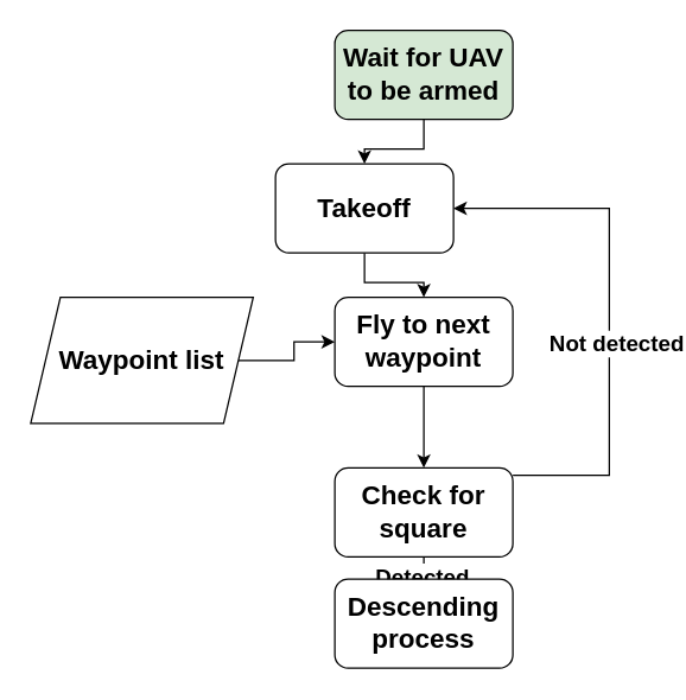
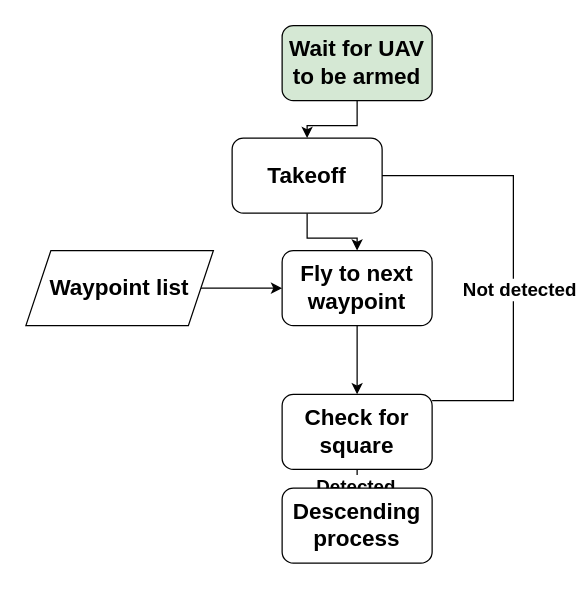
- <mxCell id="10" style="edgeStyle=orthogonalEdgeStyle;rounded=0;orthogonalLoop=1;jettySize=auto;html=1;entryX=1;entryY=0.5;entryDx=0;entryDy=0;" parent="1" source="14" target="3" edge="1"><mxGeometry relative="1" as="geometry"><Array as="points"><mxPoint x="410" y="320" /><mxPoint x="410" y="140" /></Array></mxGeometry></mxCell>
+ <mxCell id="10" style="edgeStyle=orthogonalEdgeStyle;rounded=0;orthogonalLoop=1;jettySize=auto;html=1;entryX=1;entryY=0.5;entryDx=0;entryDy=0;endArrow=none;" parent="1" source="14" target="3" edge="1"><mxGeometry relative="1" as="geometry"><Array as="points"><mxPoint x="410" y="320" /><mxPoint x="410" y="140" /></Array></mxGeometry></mxCell>
- <mxCell id="9" value="&lt;font style=&quot;font-size: 18px;&quot;&gt;&lt;b&gt;Waypoint list&lt;/b&gt;&lt;/font&gt;" style="shape=parallelogram;perimeter=parallelogramPerimeter;whiteSpace=wrap;html=1;fixedSize=1;" parent="1" vertex="1"><mxGeometry x="20" y="200" width="150" height="85" as="geometry" /></mxCell>
+ <mxCell id="9" value="&lt;font style=&quot;font-size: 18px;&quot;&gt;&lt;b&gt;Waypoint list&lt;/b&gt;&lt;/font&gt;" style="shape=parallelogram;perimeter=parallelogramPerimeter;whiteSpace=wrap;html=1;fixedSize=1;" parent="1" vertex="1"><mxGeometry x="20" y="200" width="150" height="60" as="geometry" /></mxCell>
